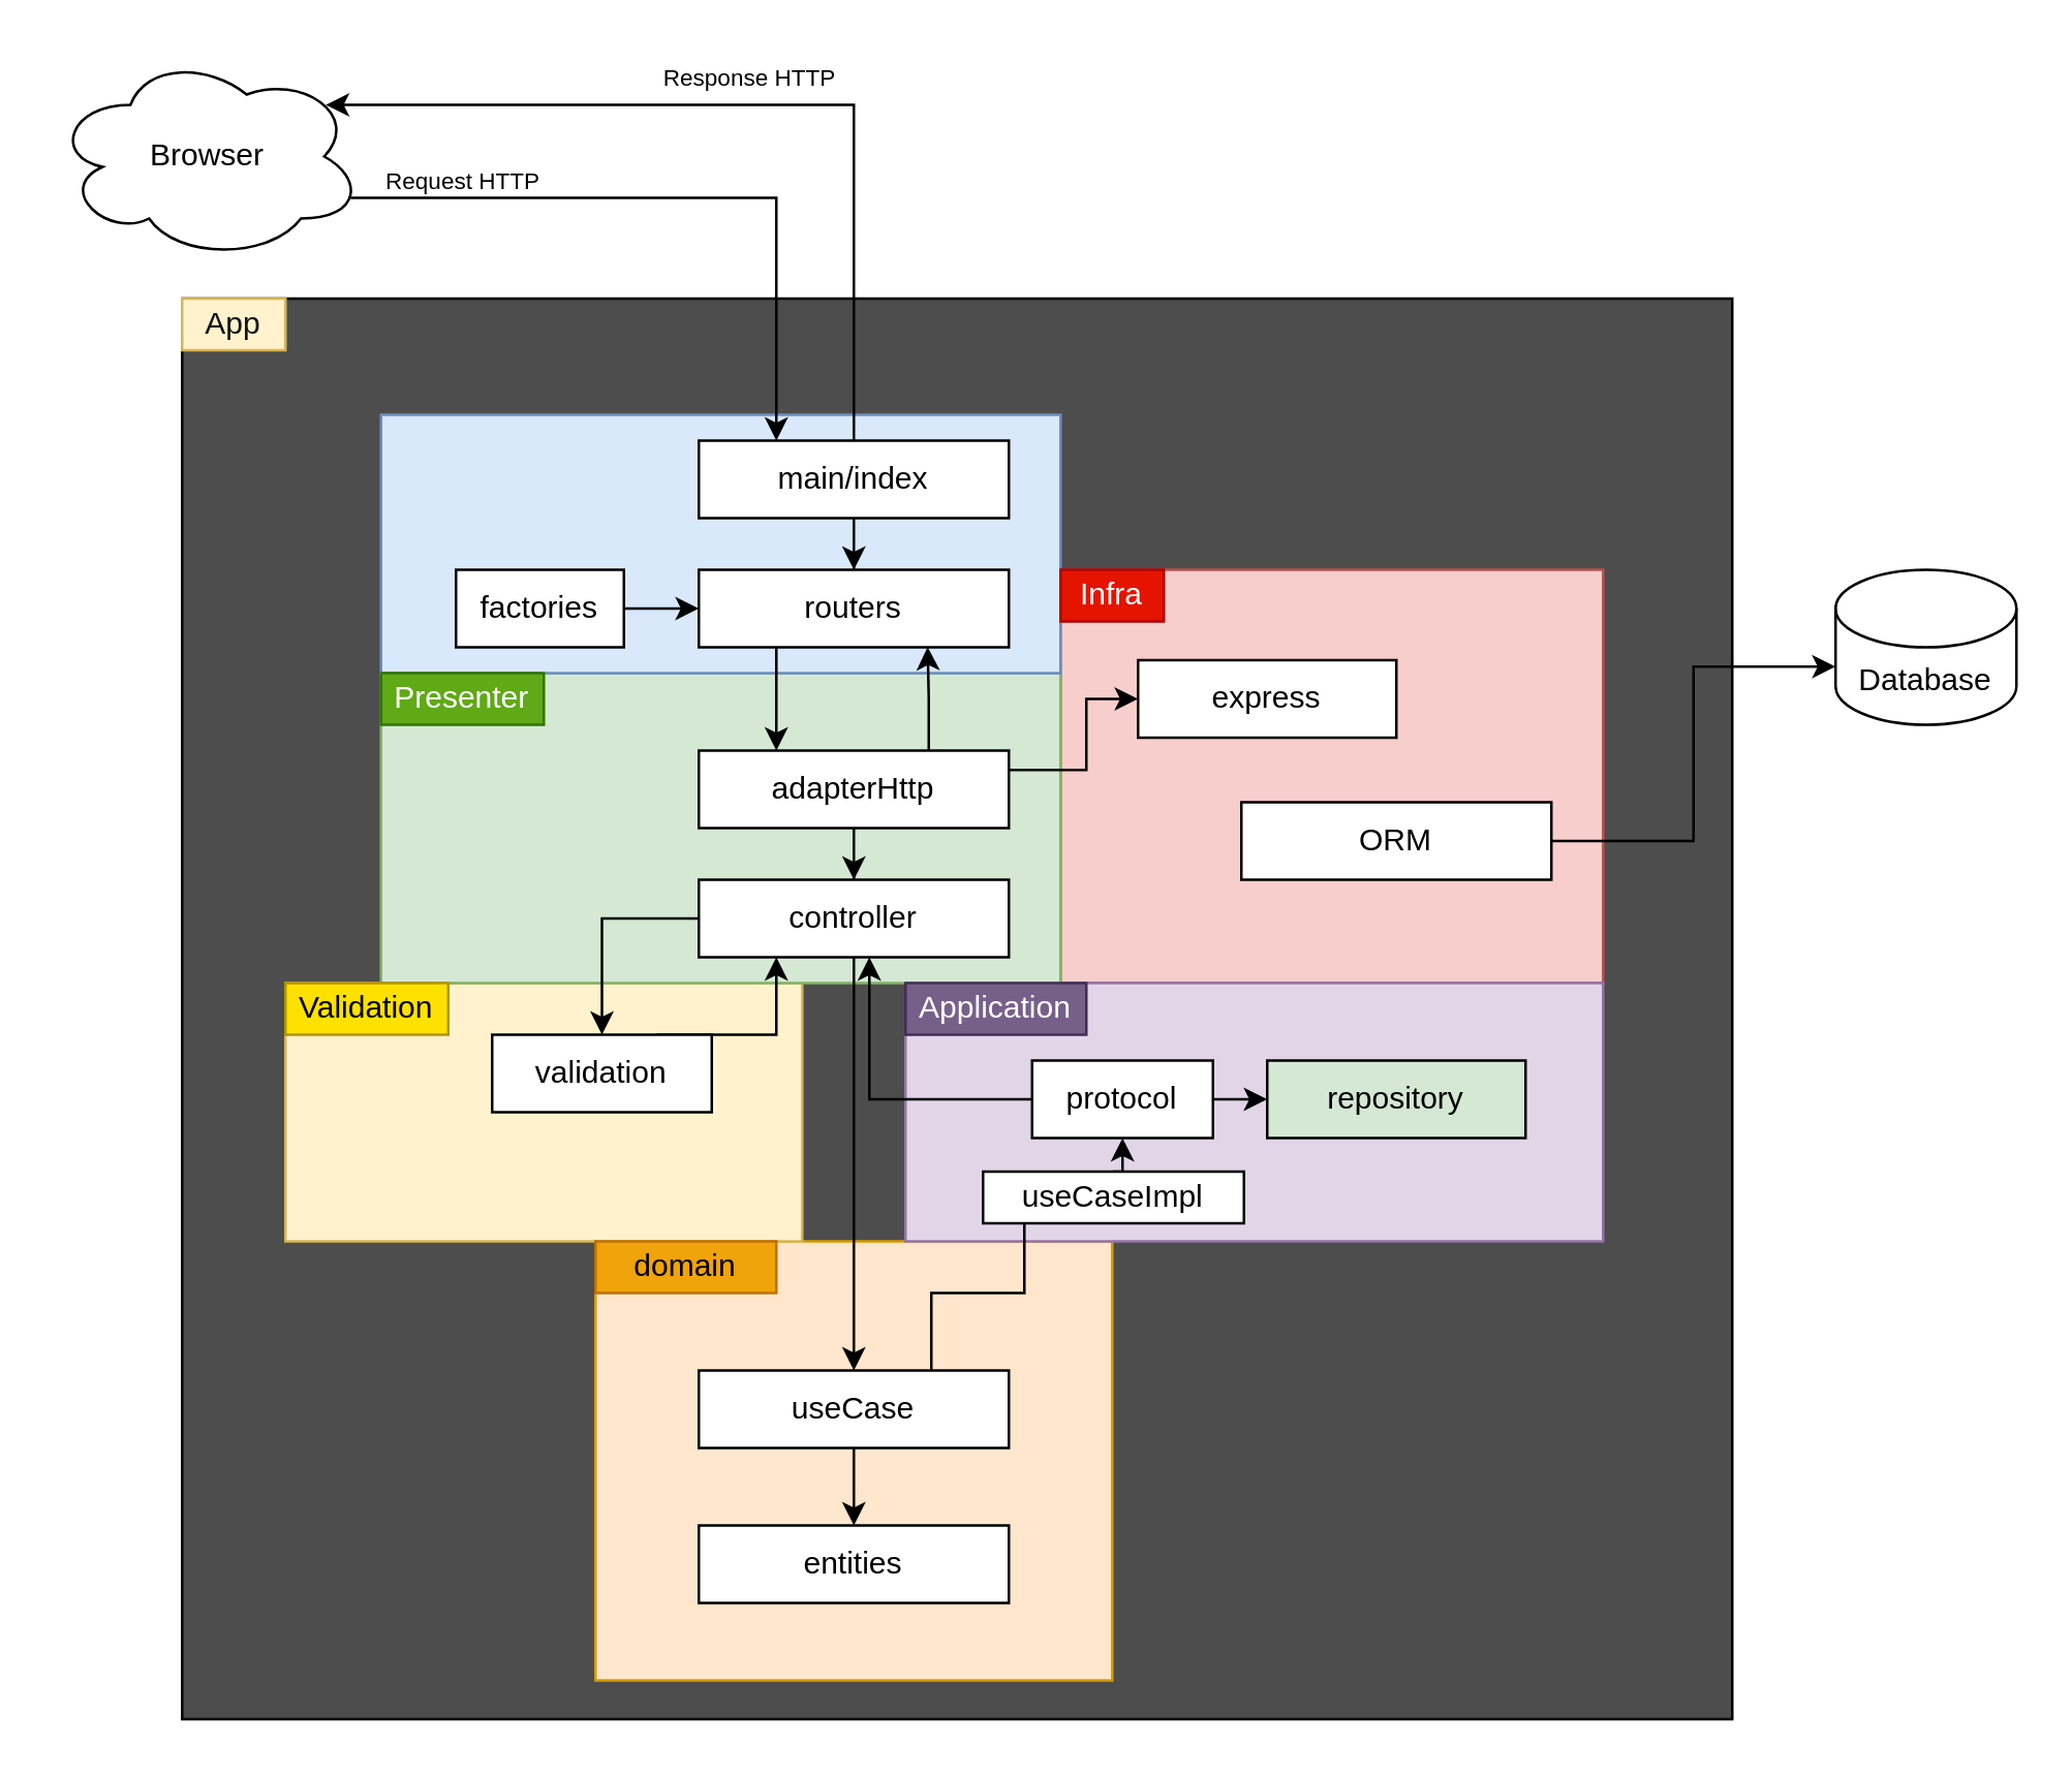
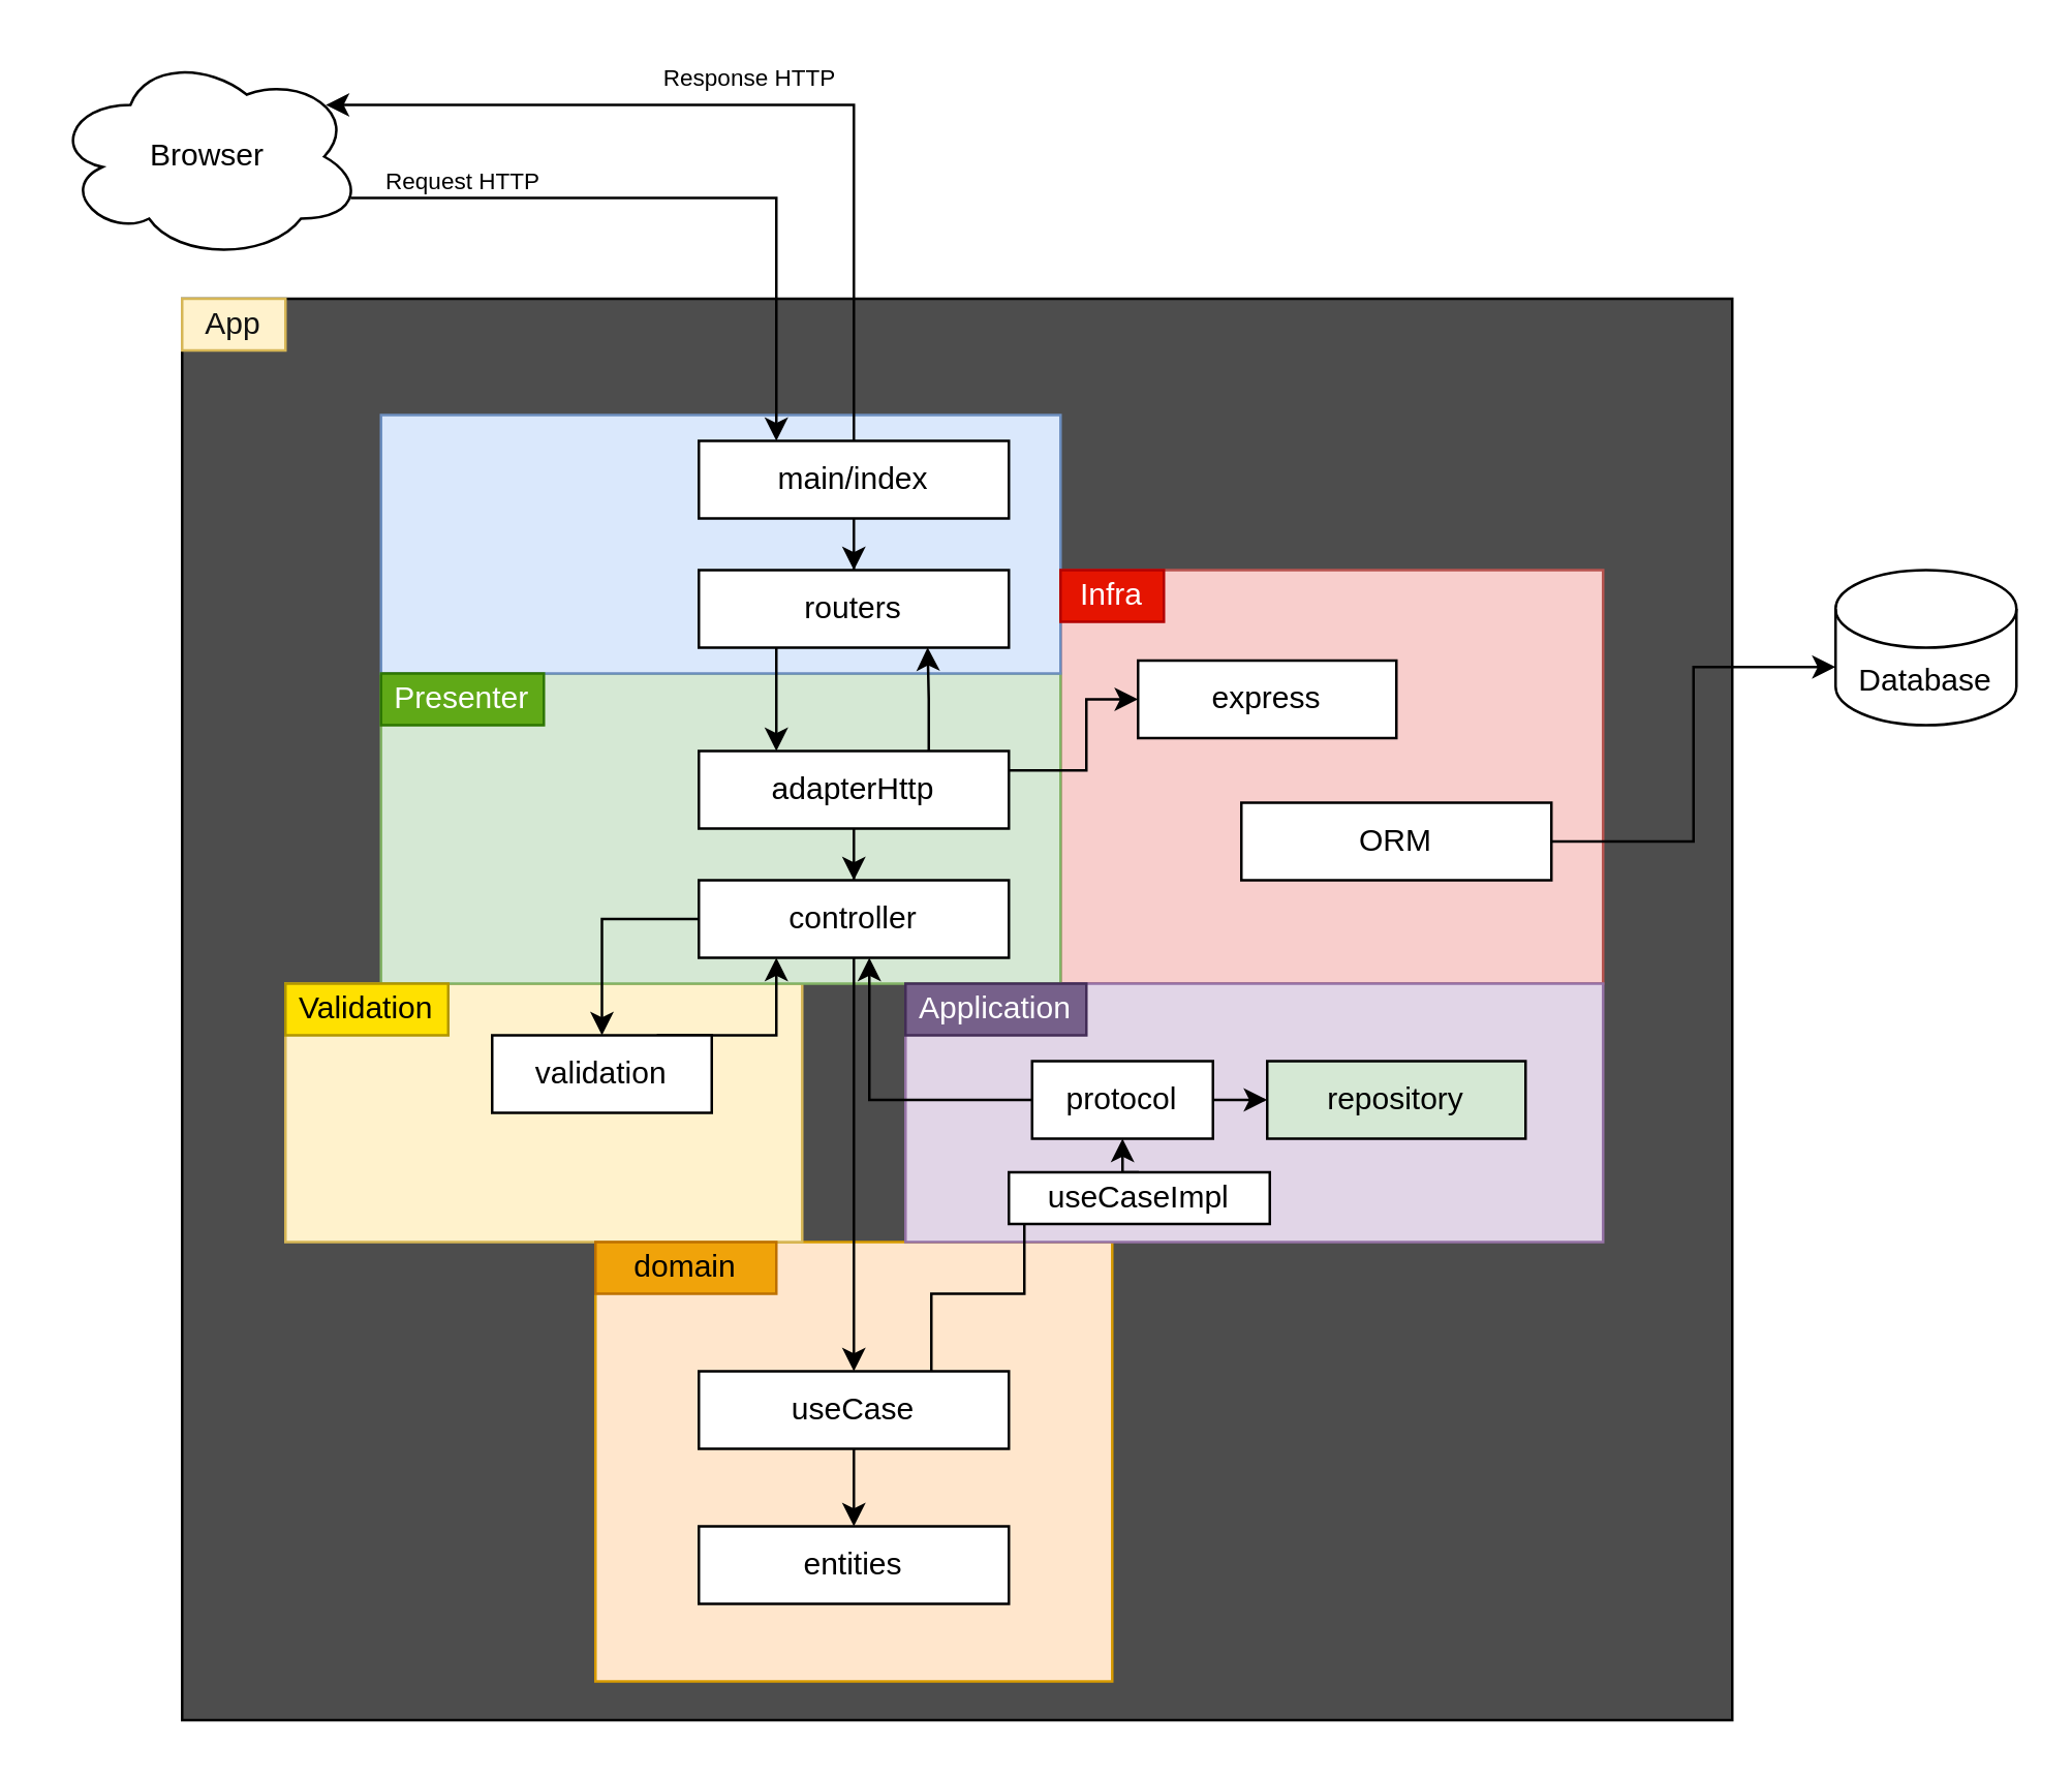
- <mxCell id="41" value="factories" style="rounded=0;whiteSpace=wrap;html=1;" parent="1" vertex="1"><mxGeometry x="176" y="220" width="65" height="30" as="geometry" /></mxCell>
- <mxCell id="40" style="edgeStyle=orthogonalEdgeStyle;rounded=0;orthogonalLoop=1;jettySize=auto;html=1;entryX=0;entryY=0.5;entryDx=0;entryDy=0;exitX=1;exitY=0.5;exitDx=0;exitDy=0;" parent="1" source="41" target="18" edge="1"><mxGeometry relative="1" as="geometry"><Array as="points" /></mxGeometry></mxCell>
- <mxCell id="48" value="useCaseImpl" style="rounded=0;whiteSpace=wrap;html=1;" parent="1" vertex="1"><mxGeometry x="380" y="453" width="101" height="20" as="geometry" /></mxCell>
+ <mxCell id="48" value="useCaseImpl" style="rounded=0;whiteSpace=wrap;html=1;" parent="1" vertex="1"><mxGeometry x="390" y="453" width="101" height="20" as="geometry" /></mxCell>
